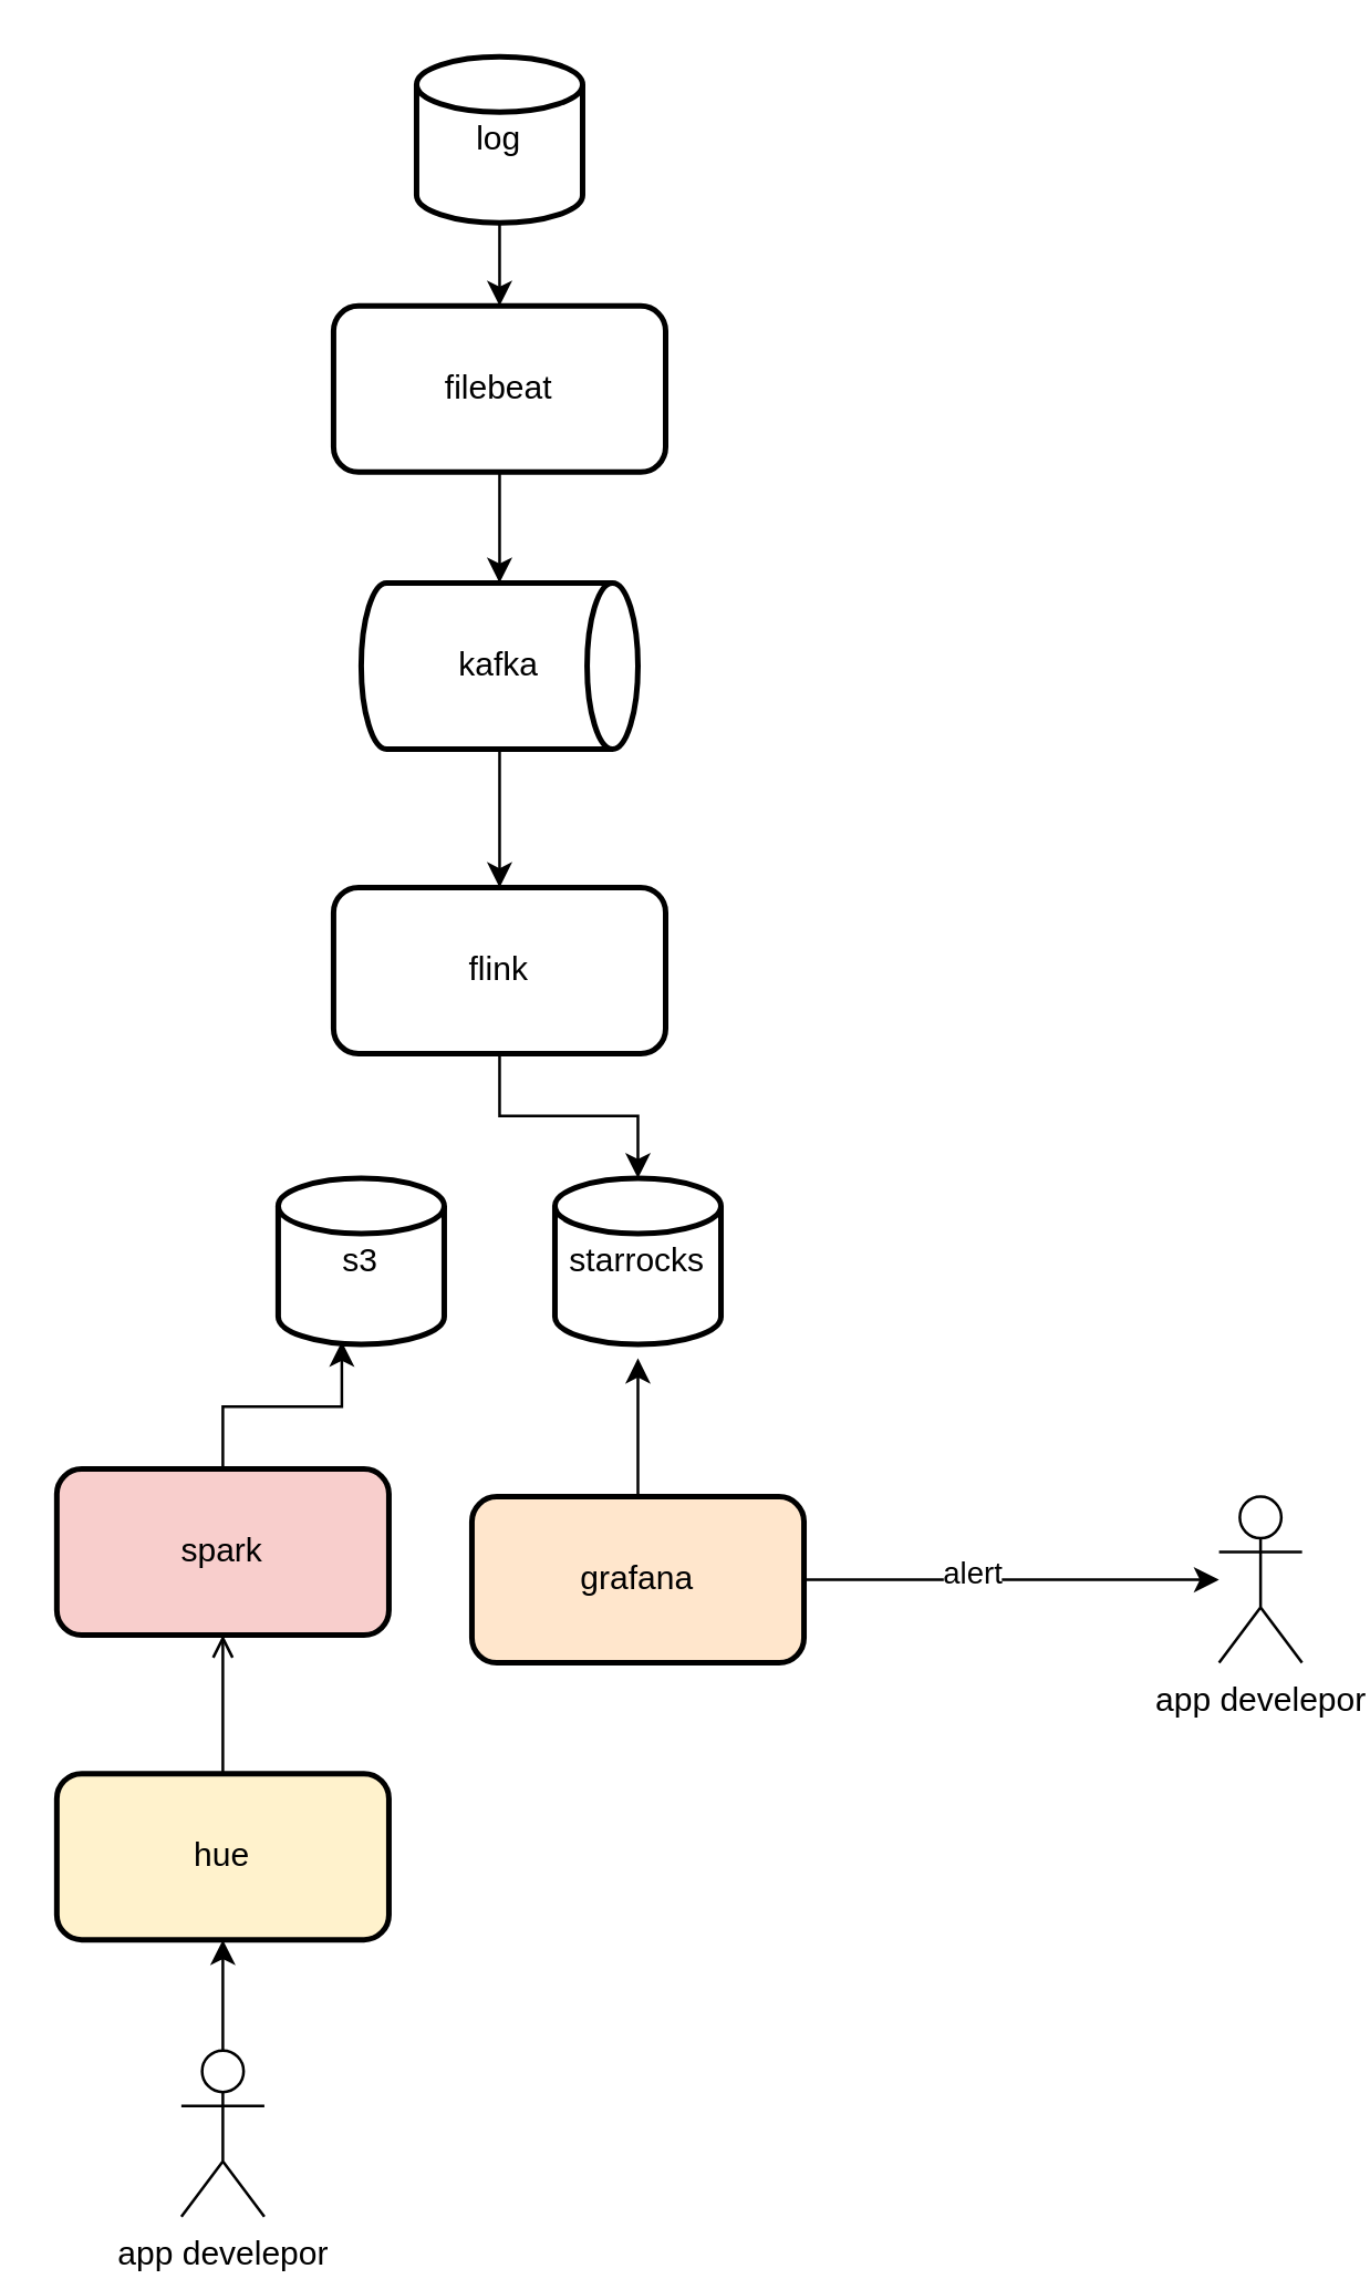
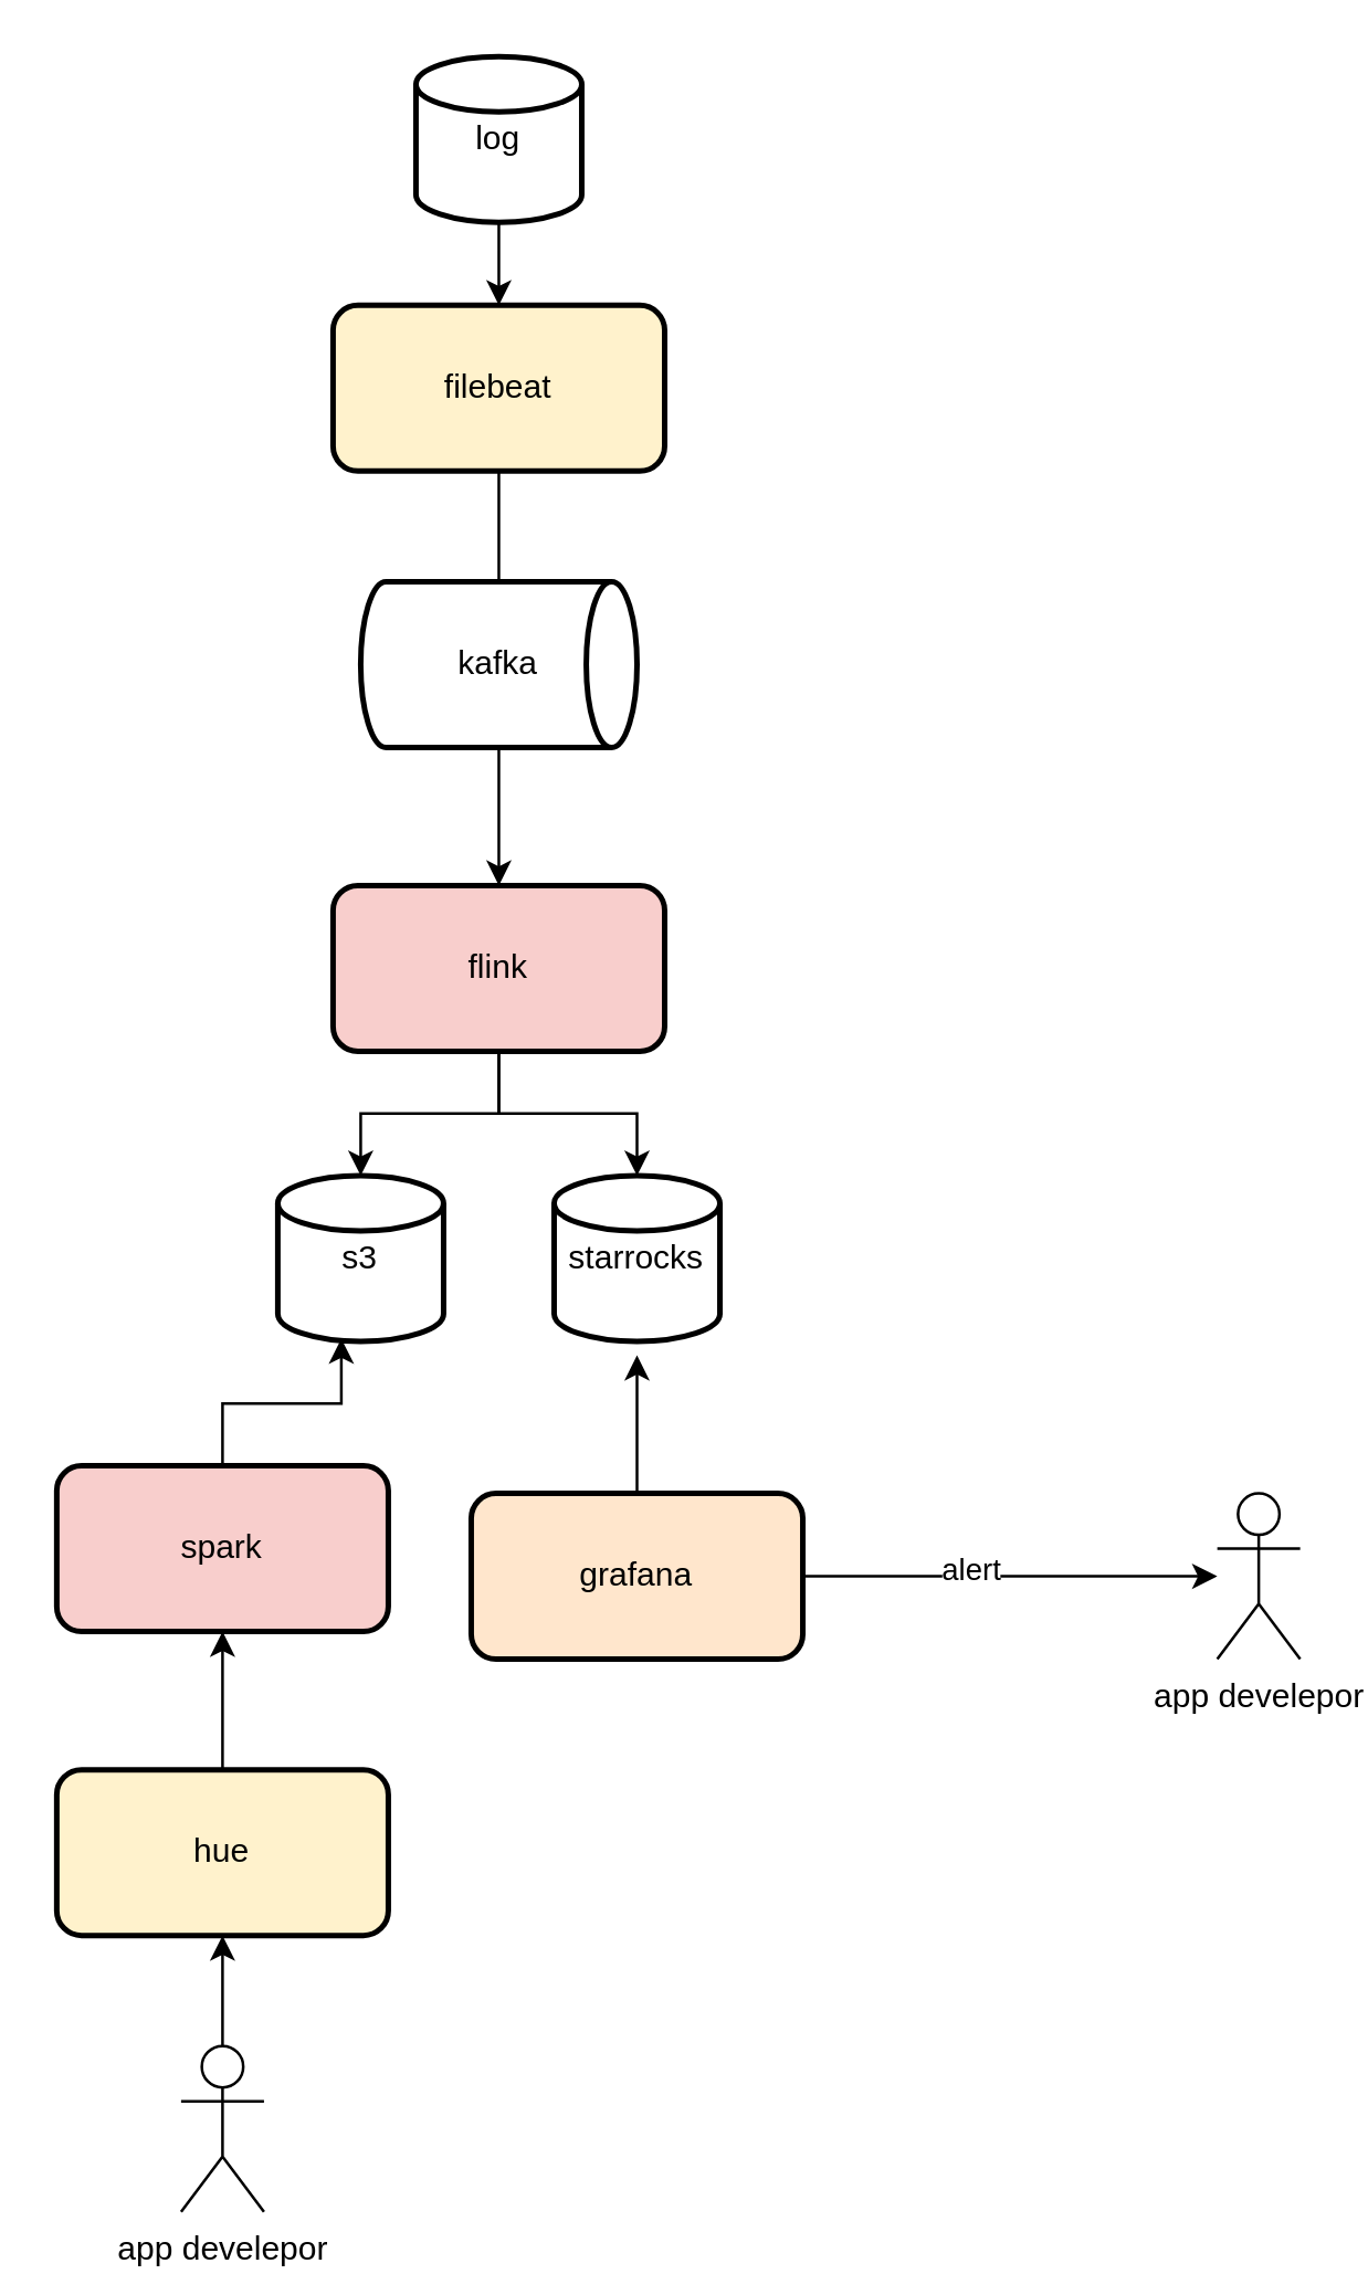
- <mxCell id="4" value="filebeat" style="rounded=1;whiteSpace=wrap;html=1;strokeWidth=2;" vertex="1" parent="1"><mxGeometry x="120" y="110" width="120" height="60" as="geometry" /></mxCell>
+ <mxCell id="4" value="filebeat" style="rounded=1;whiteSpace=wrap;html=1;strokeWidth=2;fillColor=#fff2cc;" vertex="1" parent="1"><mxGeometry x="120" y="110" width="120" height="60" as="geometry" /></mxCell>
- <mxCell id="7" style="edgeStyle=orthogonalEdgeStyle;rounded=0;orthogonalLoop=1;jettySize=auto;html=1;entryX=0.5;entryY=0;entryDx=0;entryDy=0;entryPerimeter=0;" edge="1" parent="1" source="4" target="6"><mxGeometry relative="1" as="geometry" /></mxCell>
+ <mxCell id="7" style="edgeStyle=orthogonalEdgeStyle;rounded=0;orthogonalLoop=1;jettySize=auto;html=1;entryX=0.5;entryY=0;entryDx=0;entryDy=0;entryPerimeter=0;endArrow=none;" edge="1" parent="1" source="4" target="6"><mxGeometry relative="1" as="geometry" /></mxCell>
- <mxCell id="9" value="flink" style="rounded=1;whiteSpace=wrap;html=1;strokeWidth=2;" vertex="1" parent="1"><mxGeometry x="120" y="320" width="120" height="60" as="geometry" /></mxCell>
+ <mxCell id="9" value="flink" style="rounded=1;whiteSpace=wrap;html=1;strokeWidth=2;fillColor=#f8cecc;" vertex="1" parent="1"><mxGeometry x="120" y="320" width="120" height="60" as="geometry" /></mxCell>
+ <mxCell id="8" style="edgeStyle=orthogonalEdgeStyle;rounded=0;orthogonalLoop=1;jettySize=auto;html=1;" edge="1" parent="1" source="9" target="10"><mxGeometry relative="1" as="geometry" /></mxCell>
- <mxCell id="15" style="edgeStyle=orthogonalEdgeStyle;rounded=0;orthogonalLoop=1;jettySize=auto;html=1;entryX=0.5;entryY=1;entryDx=0;entryDy=0;endArrow=open;" edge="1" parent="1" source="16" target="11"><mxGeometry relative="1" as="geometry" /></mxCell>
+ <mxCell id="15" style="edgeStyle=orthogonalEdgeStyle;rounded=0;orthogonalLoop=1;jettySize=auto;html=1;entryX=0.5;entryY=1;entryDx=0;entryDy=0;" edge="1" parent="1" source="16" target="11"><mxGeometry relative="1" as="geometry" /></mxCell>
